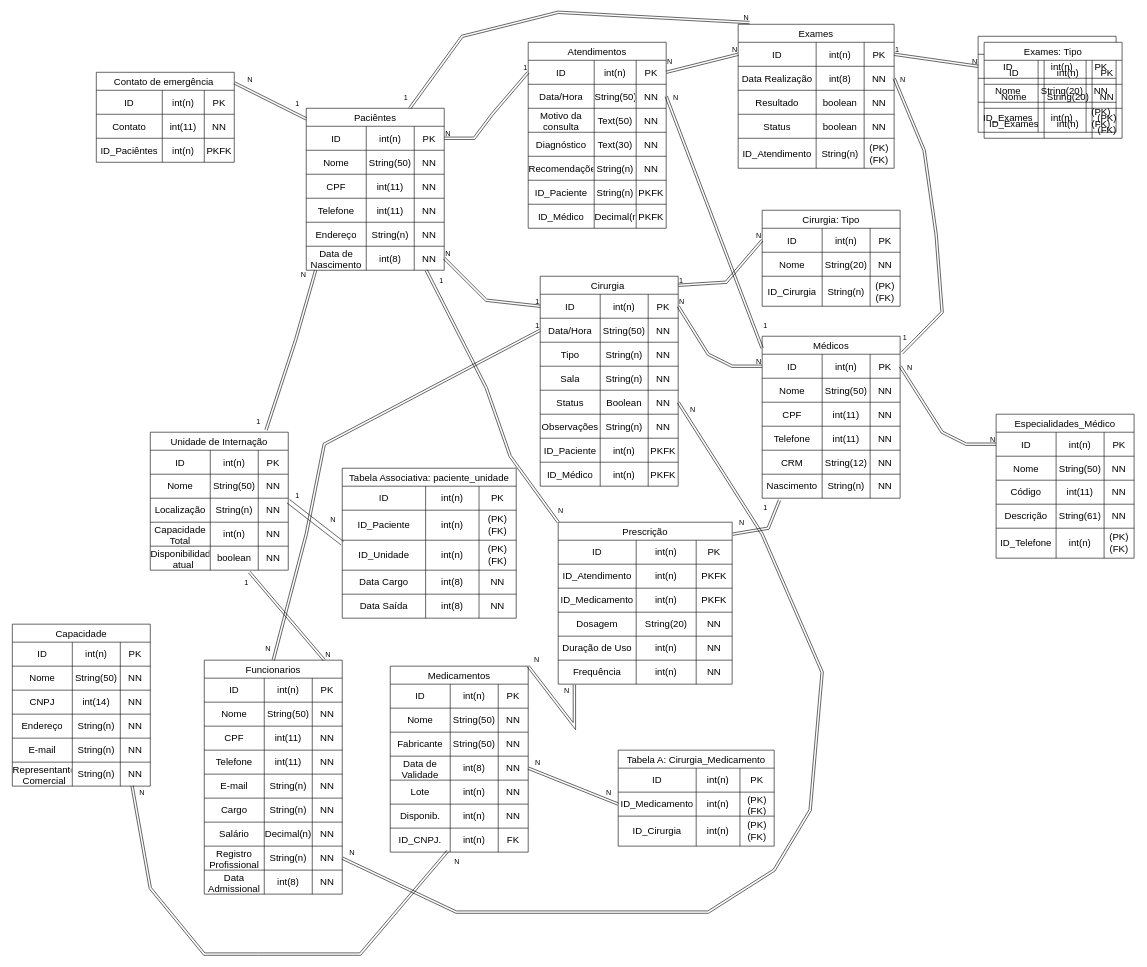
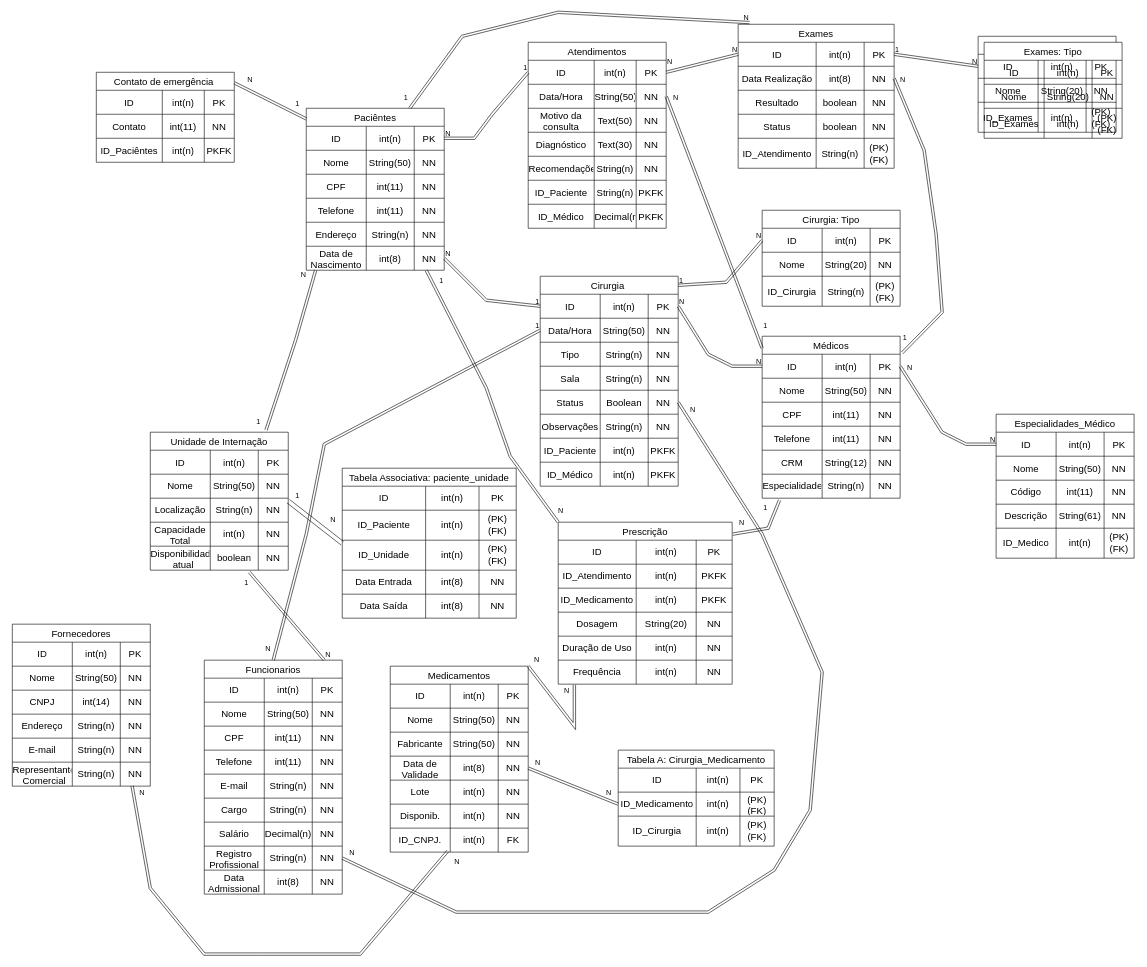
- <mxCell id="178" value="Nascimento" style="shape=partialRectangle;html=1;whiteSpace=wrap;connectable=0;strokeColor=inherit;overflow=hidden;fillColor=none;top=0;left=0;bottom=0;right=0;pointerEvents=1;fontSize=16;" parent="177" vertex="1"><mxGeometry width="100" height="40" as="geometry"><mxRectangle width="100" height="40" as="alternateBounds" /></mxGeometry></mxCell>
+ <mxCell id="178" value="Especialidade" style="shape=partialRectangle;html=1;whiteSpace=wrap;connectable=0;strokeColor=inherit;overflow=hidden;fillColor=none;top=0;left=0;bottom=0;right=0;pointerEvents=1;fontSize=16;" parent="177" vertex="1"><mxGeometry width="100" height="40" as="geometry"><mxRectangle width="100" height="40" as="alternateBounds" /></mxGeometry></mxCell>
- <mxCell id="232" value="ID_Telefone" style="shape=partialRectangle;html=1;whiteSpace=wrap;connectable=0;strokeColor=inherit;overflow=hidden;fillColor=none;top=0;left=0;bottom=0;right=0;pointerEvents=1;fontSize=16;" parent="231" vertex="1"><mxGeometry width="100" height="50" as="geometry"><mxRectangle width="100" height="50" as="alternateBounds" /></mxGeometry></mxCell>
+ <mxCell id="232" value="ID_Medico" style="shape=partialRectangle;html=1;whiteSpace=wrap;connectable=0;strokeColor=inherit;overflow=hidden;fillColor=none;top=0;left=0;bottom=0;right=0;pointerEvents=1;fontSize=16;" parent="231" vertex="1"><mxGeometry width="100" height="50" as="geometry"><mxRectangle width="100" height="50" as="alternateBounds" /></mxGeometry></mxCell>
- <mxCell id="99" value="Data Cargo" style="shape=partialRectangle;html=1;whiteSpace=wrap;connectable=0;strokeColor=inherit;overflow=hidden;fillColor=none;top=0;left=0;bottom=0;right=0;pointerEvents=1;fontSize=16;" parent="98" vertex="1"><mxGeometry width="139" height="40" as="geometry"><mxRectangle width="139" height="40" as="alternateBounds" /></mxGeometry></mxCell>
+ <mxCell id="99" value="Data Entrada" style="shape=partialRectangle;html=1;whiteSpace=wrap;connectable=0;strokeColor=inherit;overflow=hidden;fillColor=none;top=0;left=0;bottom=0;right=0;pointerEvents=1;fontSize=16;" parent="98" vertex="1"><mxGeometry width="139" height="40" as="geometry"><mxRectangle width="139" height="40" as="alternateBounds" /></mxGeometry></mxCell>
- <mxCell id="264" value="Capacidade" style="shape=table;startSize=30;container=1;collapsible=0;childLayout=tableLayout;strokeColor=default;fontSize=16;" parent="1" vertex="1"><mxGeometry x="20" y="1040" width="230" height="270" as="geometry" /></mxCell>
+ <mxCell id="264" value="Fornecedores" style="shape=table;startSize=30;container=1;collapsible=0;childLayout=tableLayout;strokeColor=default;fontSize=16;" parent="1" vertex="1"><mxGeometry x="20" y="1040" width="230" height="270" as="geometry" /></mxCell>
